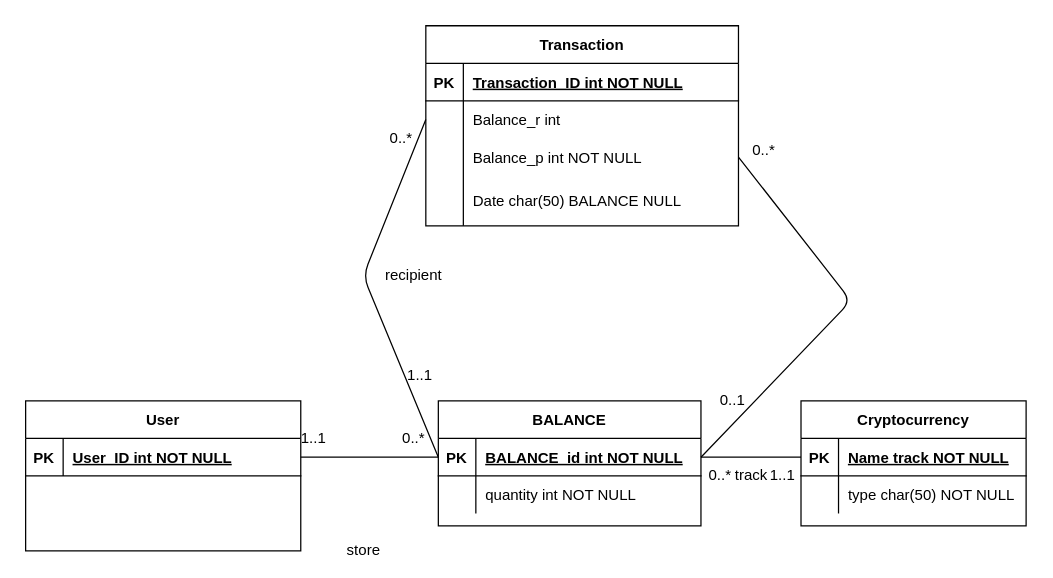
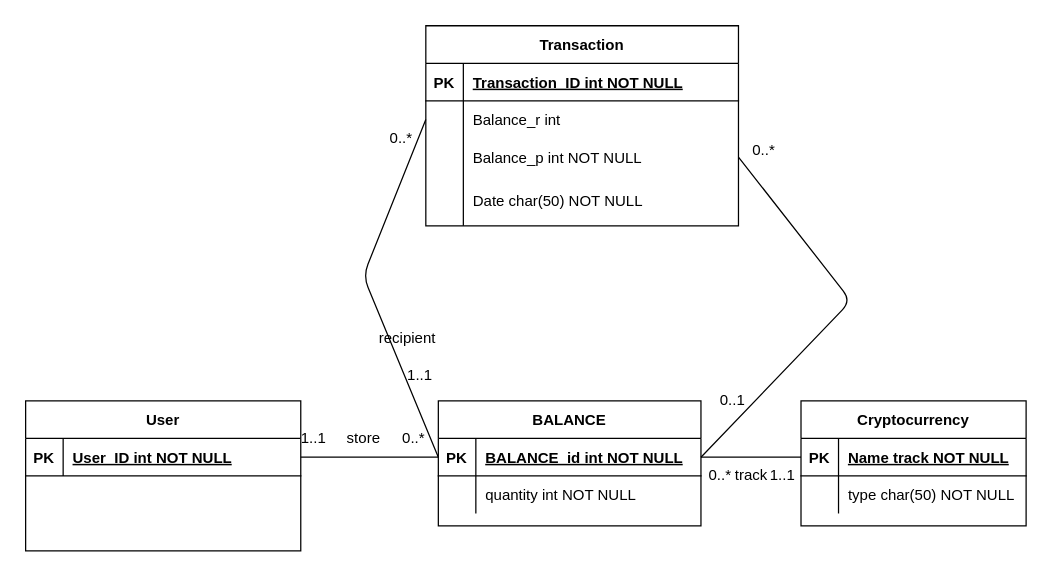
- <mxCell id="27" value="Date char(50) BALANCE NULL " style="shape=partialRectangle;overflow=hidden;connectable=0;fillColor=none;top=0;left=0;bottom=0;right=0;align=left;spacingLeft=6;" parent="25" vertex="1"><mxGeometry x="30" width="220" height="40" as="geometry"><mxRectangle width="220" height="40" as="alternateBounds" /></mxGeometry></mxCell>
+ <mxCell id="27" value="Date char(50) NOT NULL " style="shape=partialRectangle;overflow=hidden;connectable=0;fillColor=none;top=0;left=0;bottom=0;right=0;align=left;spacingLeft=6;" parent="25" vertex="1"><mxGeometry x="30" width="220" height="40" as="geometry"><mxRectangle width="220" height="40" as="alternateBounds" /></mxGeometry></mxCell>
- <mxCell id="49" value="recipient" style="text;html=1;align=center;verticalAlign=middle;resizable=0;points=[];autosize=1;strokeColor=none;fillColor=none;" vertex="1" parent="1"><mxGeometry x="300" y="210" width="60" height="20" as="geometry" /></mxCell>
+ <mxCell id="49" value="recipient" style="text;html=1;align=center;verticalAlign=middle;resizable=0;points=[];autosize=1;strokeColor=none;fillColor=none;" vertex="1" parent="1"><mxGeometry x="295" y="260" width="60" height="20" as="geometry" /></mxCell>
- <mxCell id="40" value="store" style="text;html=1;align=center;verticalAlign=middle;resizable=0;points=[];autosize=1;strokeColor=none;fillColor=none;" vertex="1" parent="1"><mxGeometry x="270" y="430" width="40" height="20" as="geometry" /></mxCell>
+ <mxCell id="40" value="store" style="text;html=1;align=center;verticalAlign=middle;resizable=0;points=[];autosize=1;strokeColor=none;fillColor=none;" vertex="1" parent="1"><mxGeometry x="270" y="340" width="40" height="20" as="geometry" /></mxCell>
